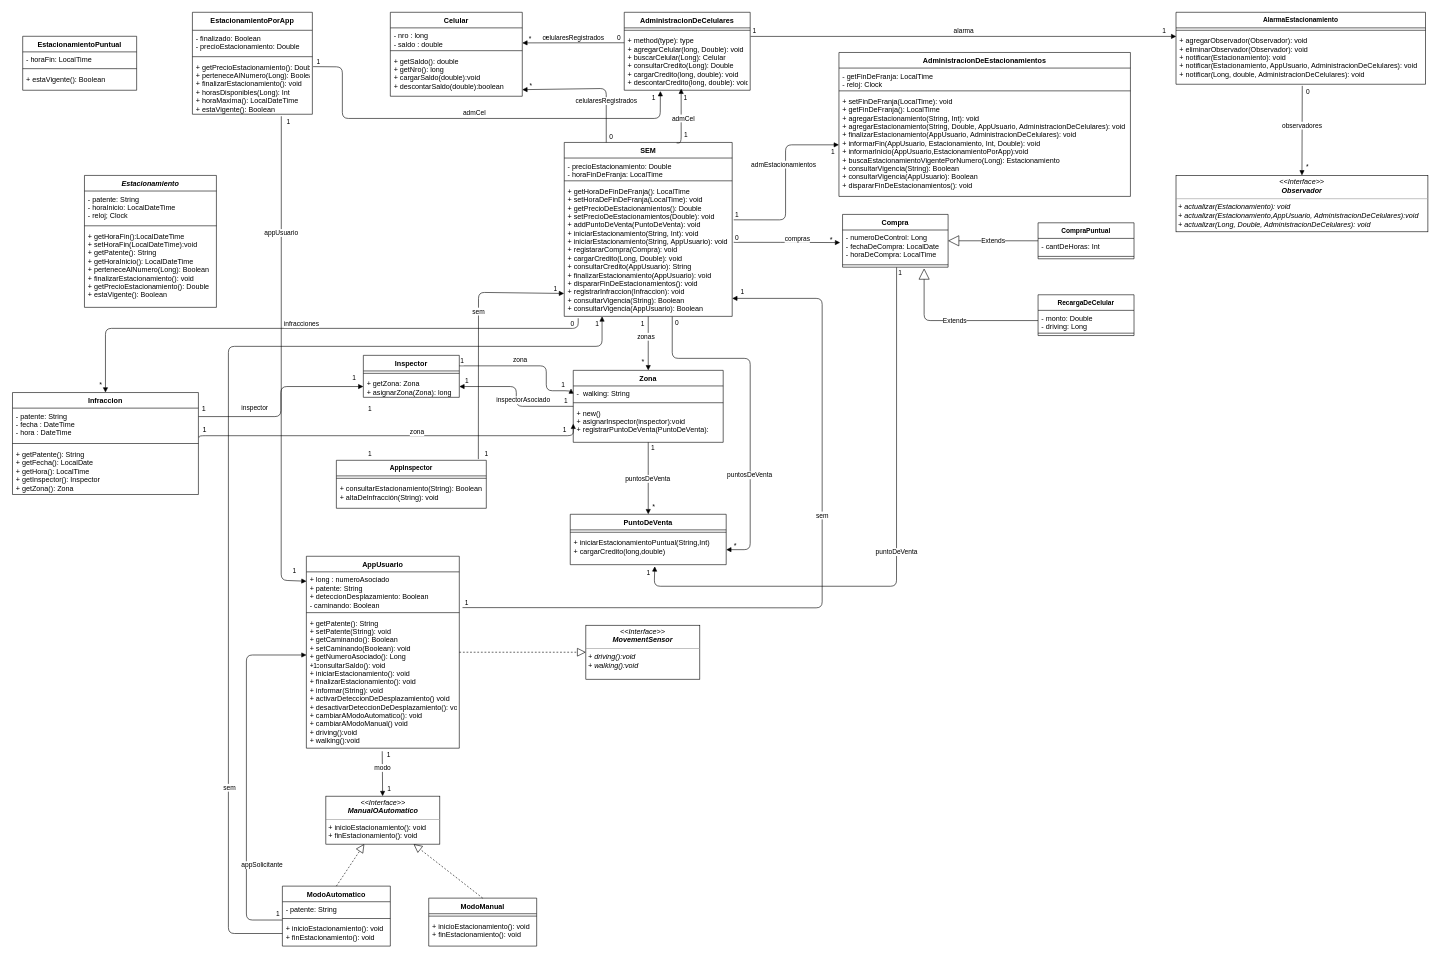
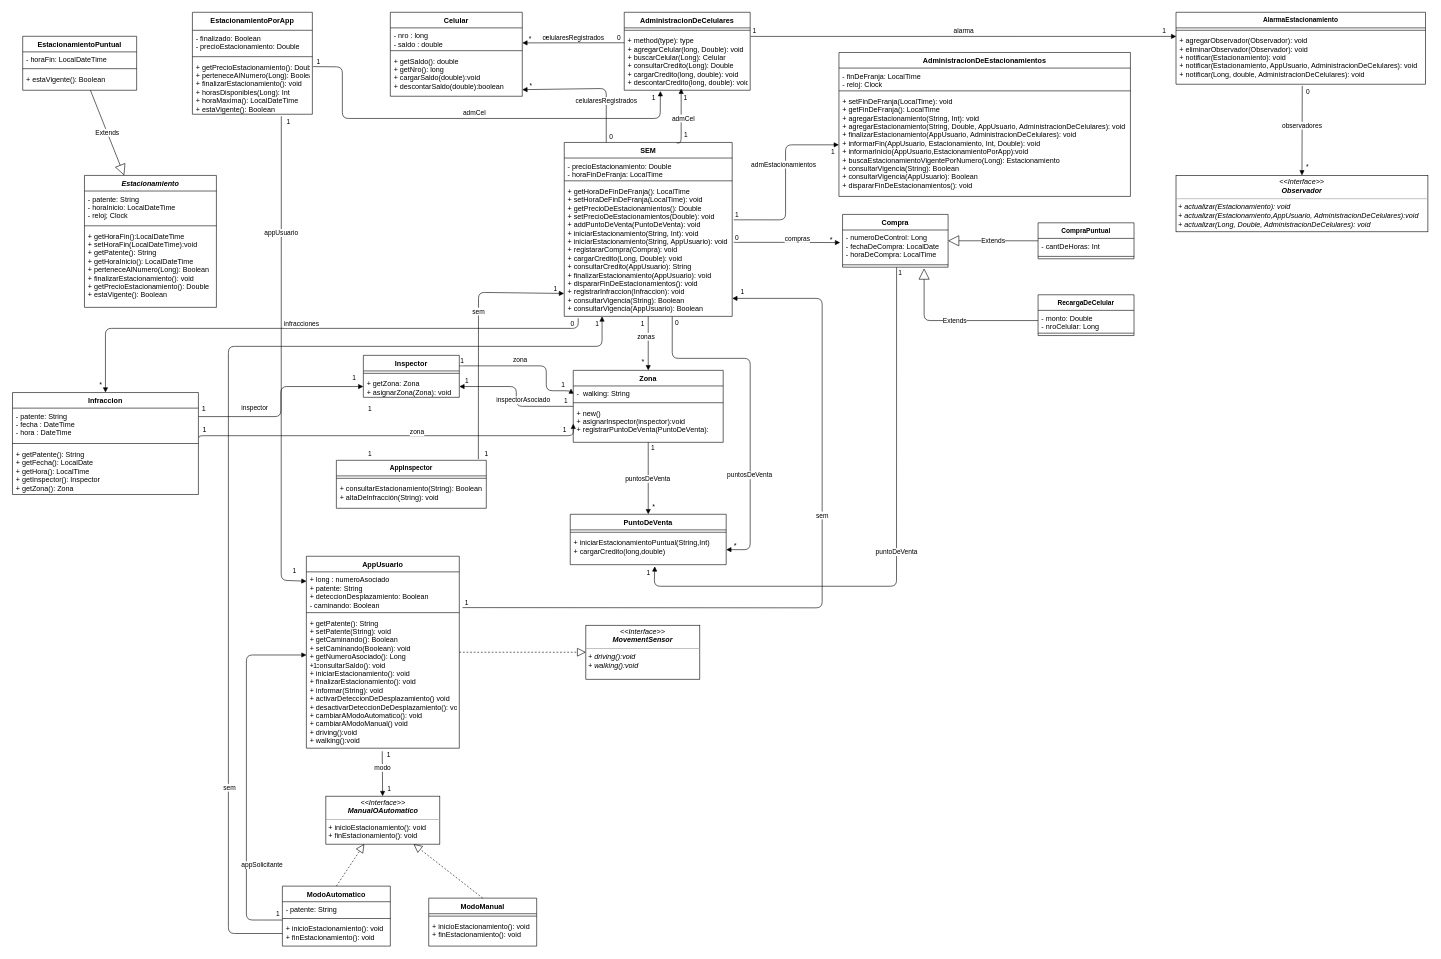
- <mxCell id="35" value="- horaFin: LocalTime" style="text;strokeColor=none;fillColor=none;align=left;verticalAlign=top;spacingLeft=4;spacingRight=4;overflow=hidden;rotatable=0;points=[[0,0.5],[1,0.5]];portConstraint=eastwest;" parent="34" vertex="1"><mxGeometry y="26" width="190" height="24" as="geometry" /></mxCell>
+ <mxCell id="35" value="- horaFin: LocalDateTime" style="text;strokeColor=none;fillColor=none;align=left;verticalAlign=top;spacingLeft=4;spacingRight=4;overflow=hidden;rotatable=0;points=[[0,0.5],[1,0.5]];portConstraint=eastwest;" parent="34" vertex="1"><mxGeometry y="26" width="190" height="24" as="geometry" /></mxCell>
- <mxCell id="81" value="- getFinDeFranja: LocalTime&#10;- reloj: Clock" style="text;strokeColor=none;fillColor=none;align=left;verticalAlign=top;spacingLeft=4;spacingRight=4;overflow=hidden;rotatable=0;points=[[0,0.5],[1,0.5]];portConstraint=eastwest;" parent="80" vertex="1"><mxGeometry y="26" width="486" height="34" as="geometry" /></mxCell>
+ <mxCell id="81" value="- finDeFranja: LocalTime&#10;- reloj: Clock" style="text;strokeColor=none;fillColor=none;align=left;verticalAlign=top;spacingLeft=4;spacingRight=4;overflow=hidden;rotatable=0;points=[[0,0.5],[1,0.5]];portConstraint=eastwest;" parent="80" vertex="1"><mxGeometry y="26" width="486" height="34" as="geometry" /></mxCell>
+ <mxCell id="42" value="Extends" style="endArrow=block;endSize=16;endFill=0;html=1;" parent="1" source="34" target="38" edge="1"><mxGeometry width="160" relative="1" as="geometry"><mxPoint x="540" y="387" as="sourcePoint" /><mxPoint x="700" y="387" as="targetPoint" /></mxGeometry></mxCell>
- <mxCell id="137" value="- monto: Double&#10;- driving: Long" style="text;strokeColor=none;fillColor=none;align=left;verticalAlign=top;spacingLeft=4;spacingRight=4;overflow=hidden;rotatable=0;points=[[0,0.5],[1,0.5]];portConstraint=eastwest;" parent="136" vertex="1"><mxGeometry y="26" width="160" height="34" as="geometry" /></mxCell>
+ <mxCell id="137" value="- monto: Double&#10;- nroCelular: Long" style="text;strokeColor=none;fillColor=none;align=left;verticalAlign=top;spacingLeft=4;spacingRight=4;overflow=hidden;rotatable=0;points=[[0,0.5],[1,0.5]];portConstraint=eastwest;" parent="136" vertex="1"><mxGeometry y="26" width="160" height="34" as="geometry" /></mxCell>
- <mxCell id="72" value="+ getZona: Zona&#10;+ asignarZona(Zona): long" style="text;strokeColor=none;fillColor=none;align=left;verticalAlign=top;spacingLeft=4;spacingRight=4;overflow=hidden;rotatable=0;points=[[0,0.5],[1,0.5]];portConstraint=eastwest;" parent="70" vertex="1"><mxGeometry y="34" width="160" height="36" as="geometry" /></mxCell>
+ <mxCell id="72" value="+ getZona: Zona&#10;+ asignarZona(Zona): void" style="text;strokeColor=none;fillColor=none;align=left;verticalAlign=top;spacingLeft=4;spacingRight=4;overflow=hidden;rotatable=0;points=[[0,0.5],[1,0.5]];portConstraint=eastwest;" parent="70" vertex="1"><mxGeometry y="34" width="160" height="36" as="geometry" /></mxCell>
